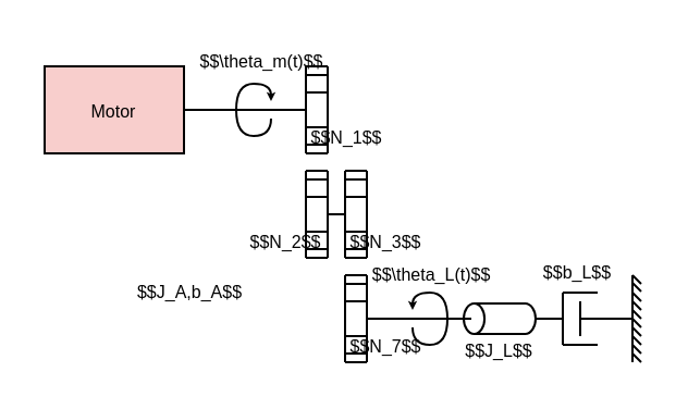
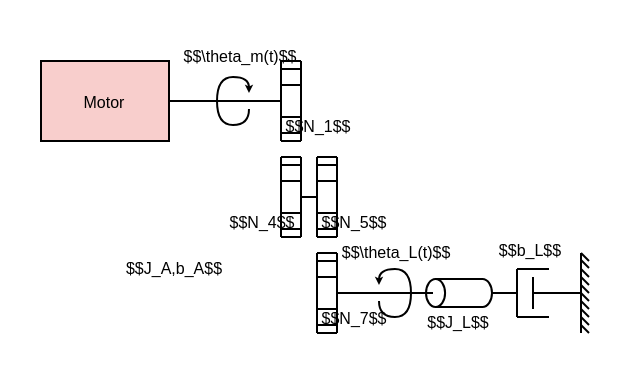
- <mxCell id="47" value="&lt;span style=&quot;font-size: 8px;&quot;&gt;$$N_2$$&lt;/span&gt;" style="text;html=1;align=center;verticalAlign=middle;whiteSpace=wrap;rounded=0;" vertex="1" parent="1"><mxGeometry x="122" y="102" width="18" height="16" as="geometry" /></mxCell>
+ <mxCell id="47" value="&lt;span style=&quot;font-size: 8px;&quot;&gt;$$N_4$$&lt;/span&gt;" style="text;html=1;align=center;verticalAlign=middle;whiteSpace=wrap;rounded=0;" vertex="1" parent="1"><mxGeometry x="122" y="102" width="18" height="16" as="geometry" /></mxCell>
- <mxCell id="49" value="&lt;span style=&quot;font-size: 8px;&quot;&gt;$$N_3$$&lt;/span&gt;" style="text;html=1;align=center;verticalAlign=middle;whiteSpace=wrap;rounded=0;" vertex="1" parent="1"><mxGeometry x="168" y="102" width="18" height="16" as="geometry" /></mxCell>
+ <mxCell id="49" value="&lt;span style=&quot;font-size: 8px;&quot;&gt;$$N_5$$&lt;/span&gt;" style="text;html=1;align=center;verticalAlign=middle;whiteSpace=wrap;rounded=0;" vertex="1" parent="1"><mxGeometry x="168" y="102" width="18" height="16" as="geometry" /></mxCell>
